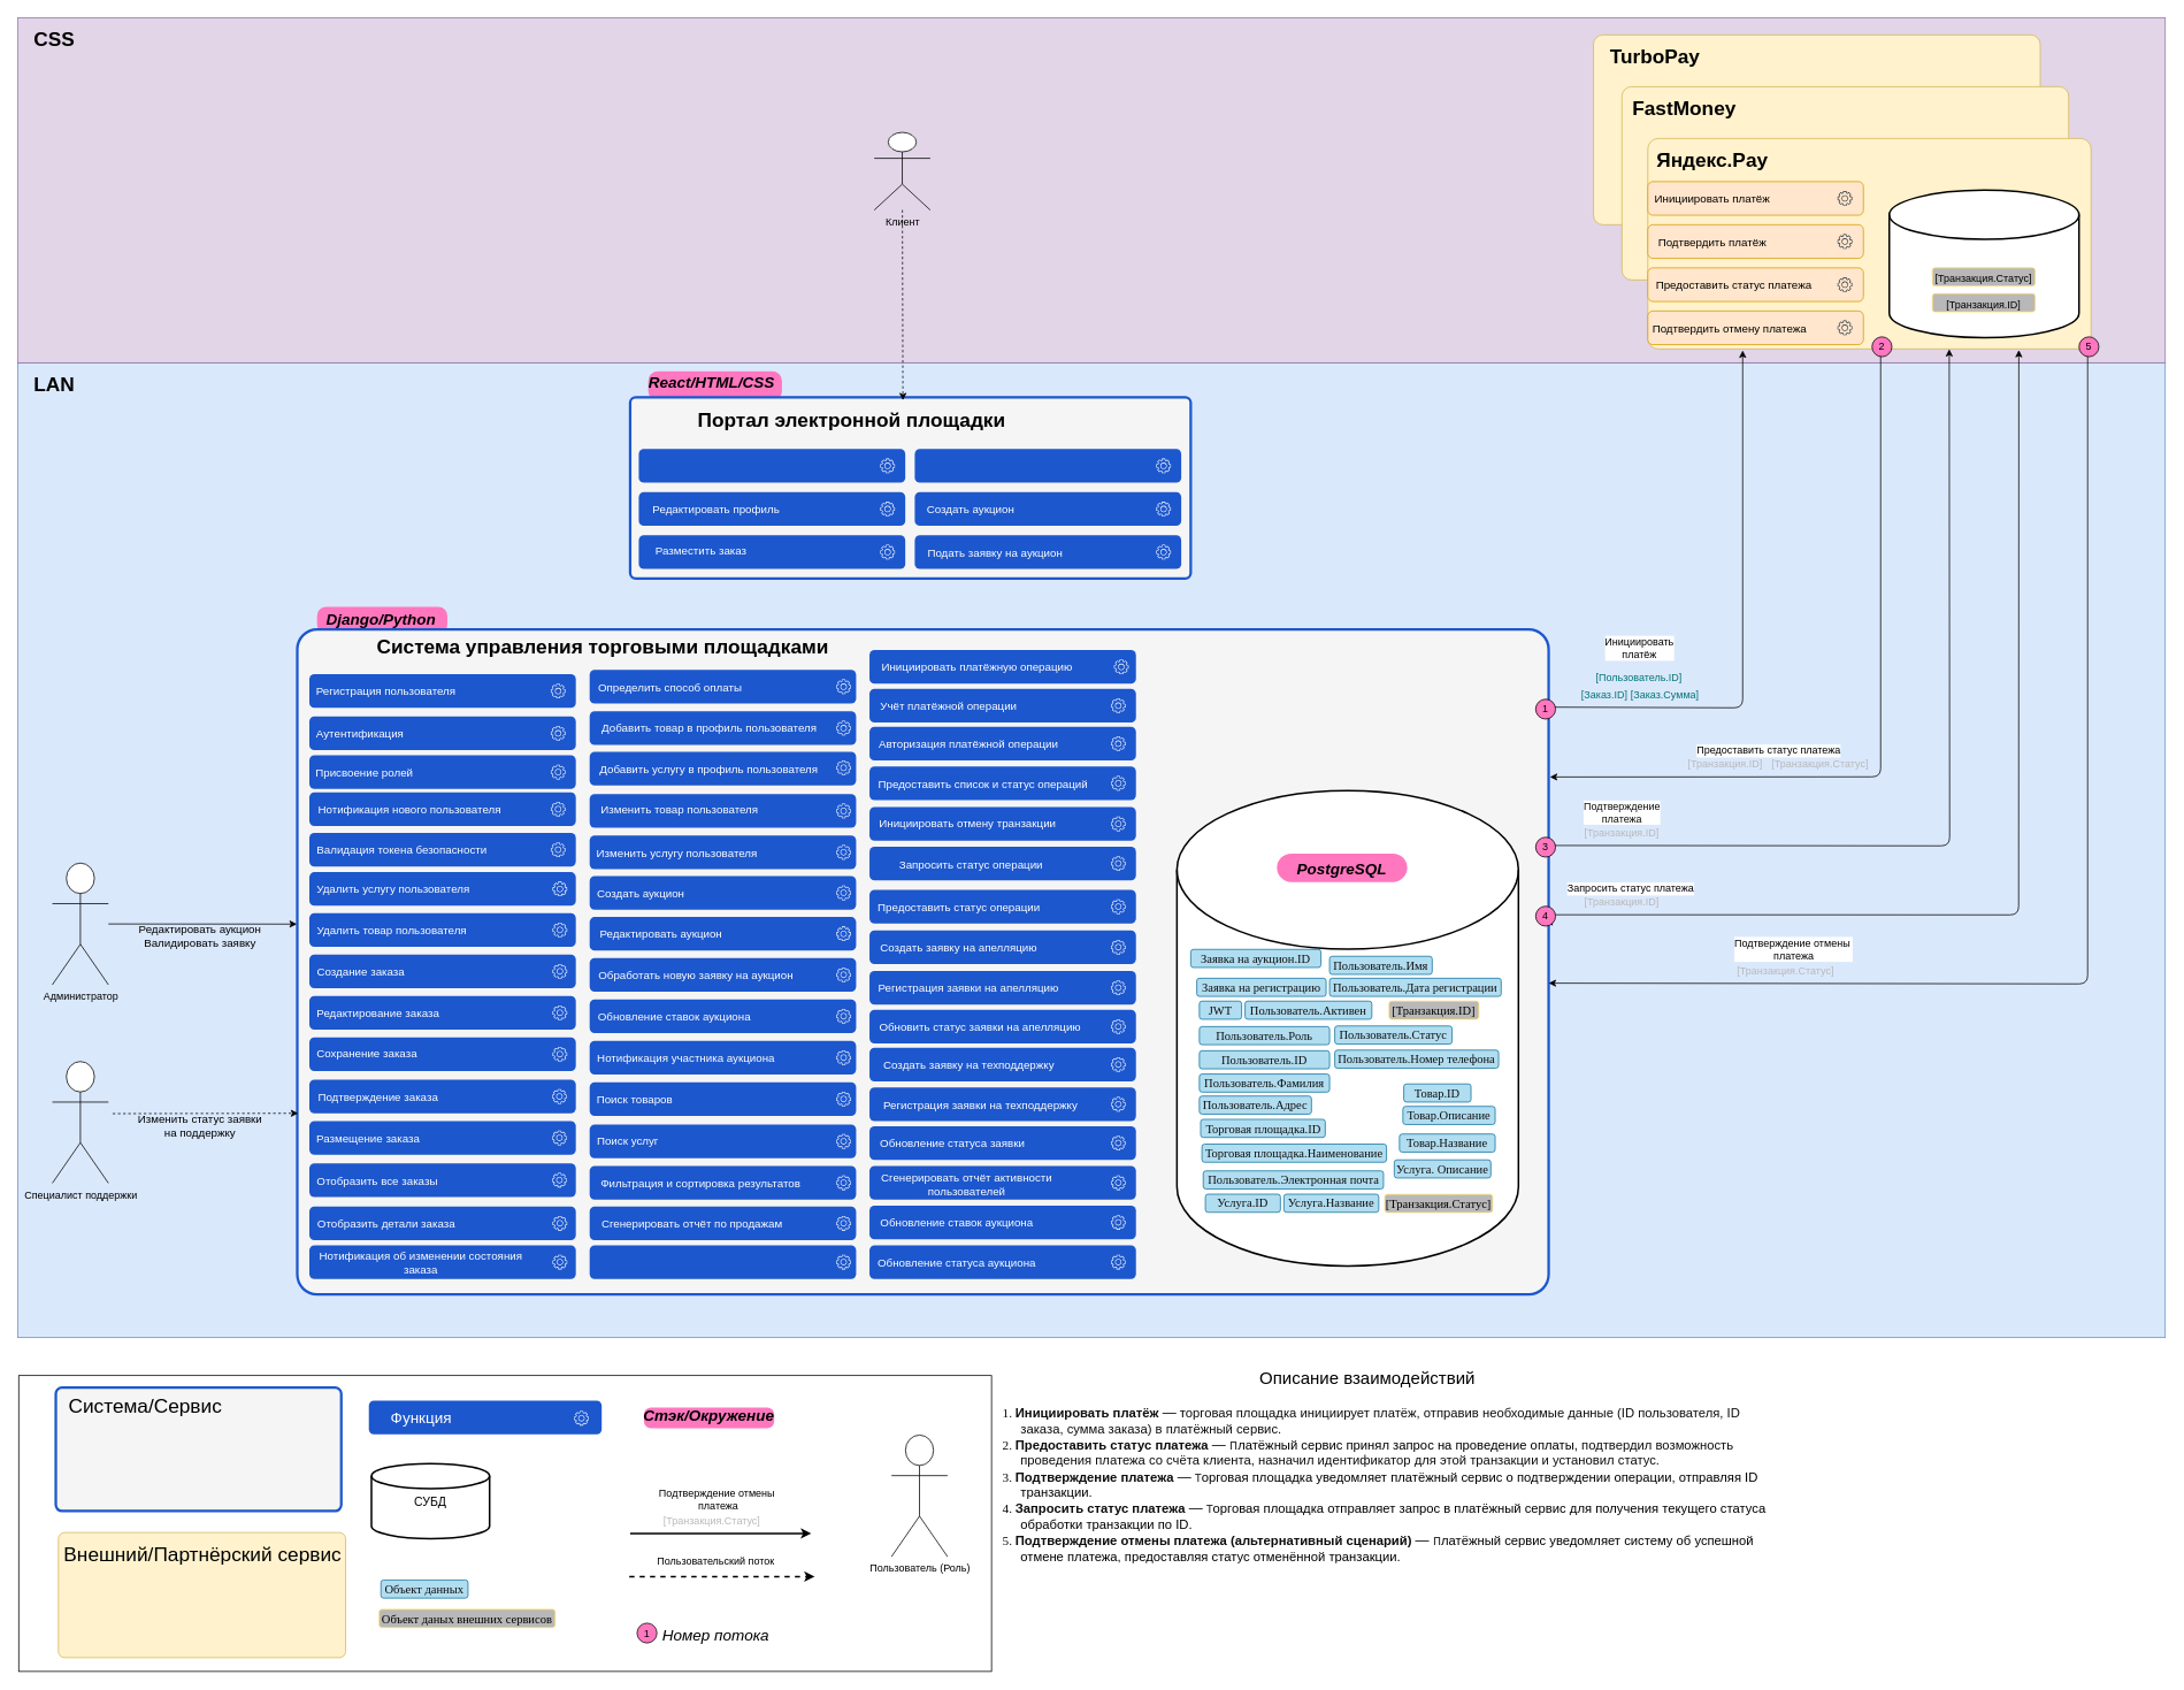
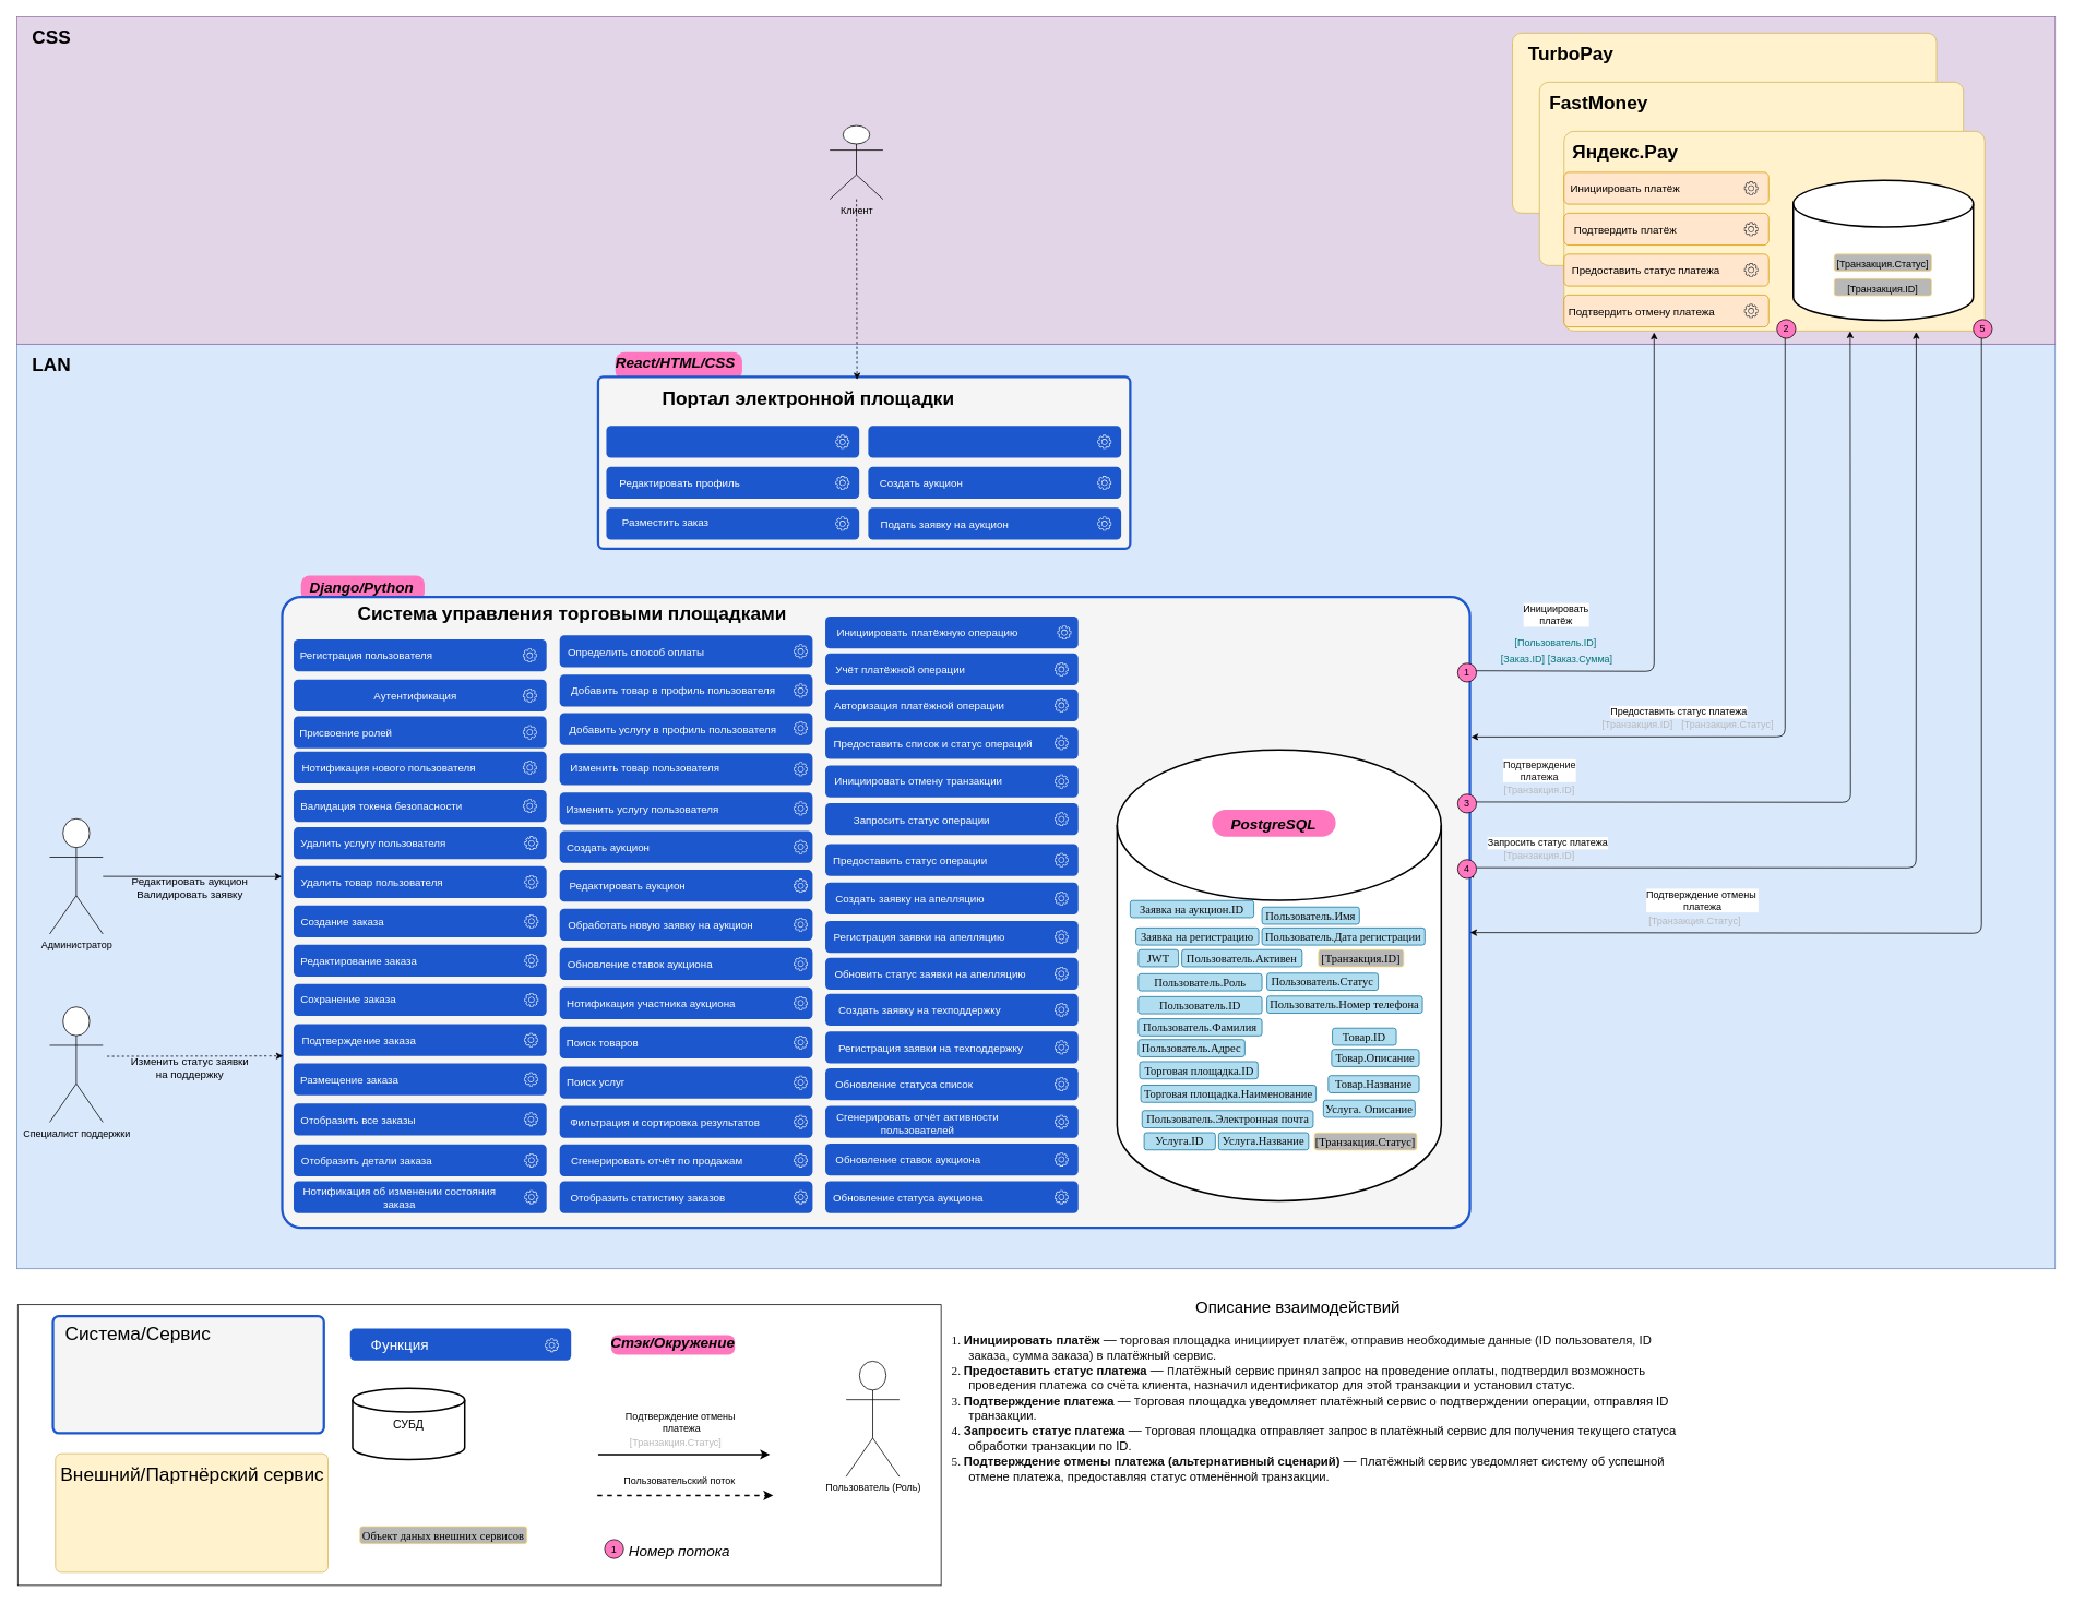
- <mxCell id="134" value="Аутентификация" style="text;html=1;align=center;verticalAlign=middle;whiteSpace=wrap;rounded=1;fontSize=13;fontColor=#FFFFFF;strokeColor=none;" parent="131" vertex="1"><mxGeometry x="2" y="4.5" width="114" height="30" as="geometry" /></mxCell>
+ <mxCell id="134" value="Аутентификация" style="text;html=1;align=center;verticalAlign=middle;whiteSpace=wrap;rounded=1;fontSize=13;fontColor=#FFFFFF;strokeColor=none;" parent="131" vertex="1"><mxGeometry x="92" y="4.5" width="114" height="30" as="geometry" /></mxCell>
- <mxCell id="262" value="Обновление статуса заявки" style="text;html=1;align=center;verticalAlign=middle;whiteSpace=wrap;rounded=1;fontSize=13;fontColor=#FFFFFF;strokeColor=none;" parent="259" vertex="1"><mxGeometry x="8" y="4" width="176" height="30" as="geometry" /></mxCell>
+ <mxCell id="262" value="Обновление статуса список" style="text;html=1;align=center;verticalAlign=middle;whiteSpace=wrap;rounded=1;fontSize=13;fontColor=#FFFFFF;strokeColor=none;" parent="259" vertex="1"><mxGeometry x="8" y="4" width="176" height="30" as="geometry" /></mxCell>
+ <mxCell id="246" value="Отобразить статистику заказов" style="text;html=1;align=center;verticalAlign=middle;whiteSpace=wrap;rounded=1;fontSize=13;fontColor=#FFFFFF;strokeColor=none;" parent="243" vertex="1"><mxGeometry x="6.5" y="4.5" width="202" height="30" as="geometry" /></mxCell>
- <mxCell id="83" value="&lt;p style=&quot;margin: 0px 0px 0px 13px; text-indent: -13px; font-variant-numeric: normal; font-variant-east-asian: normal; font-variant-alternates: normal; font-kerning: auto; font-optical-sizing: auto; font-feature-settings: normal; font-variation-settings: normal; font-variant-position: normal; font-stretch: normal; font-size: 14px; line-height: normal; color: rgb(14, 14, 14); text-align: start;&quot; class=&quot;p1&quot;&gt;&lt;font face=&quot;Times New Roman&quot;&gt;Объект данных&lt;/font&gt;&lt;/p&gt;" style="rounded=1;whiteSpace=wrap;html=1;fillColor=#b1ddf0;strokeColor=#10739e;" parent="1" vertex="1"><mxGeometry x="441" y="1831" width="101" height="21" as="geometry" /></mxCell>
